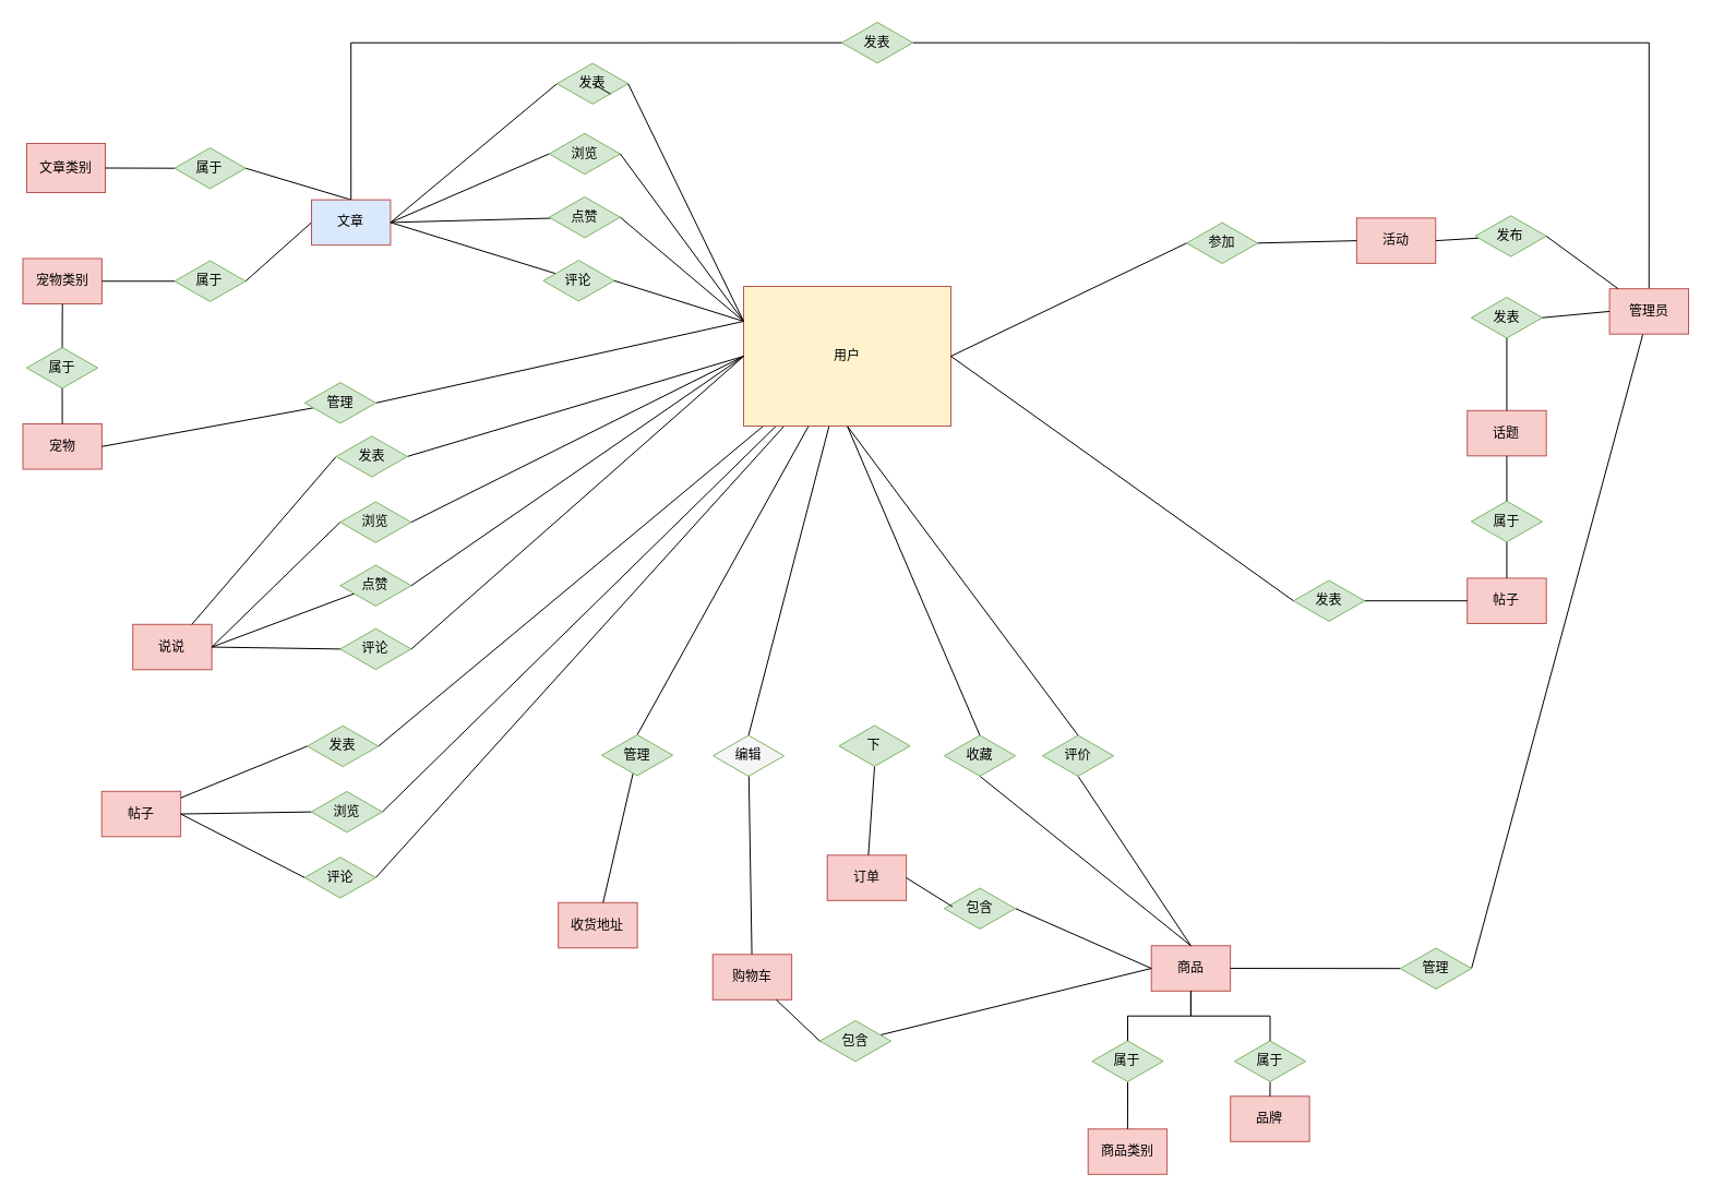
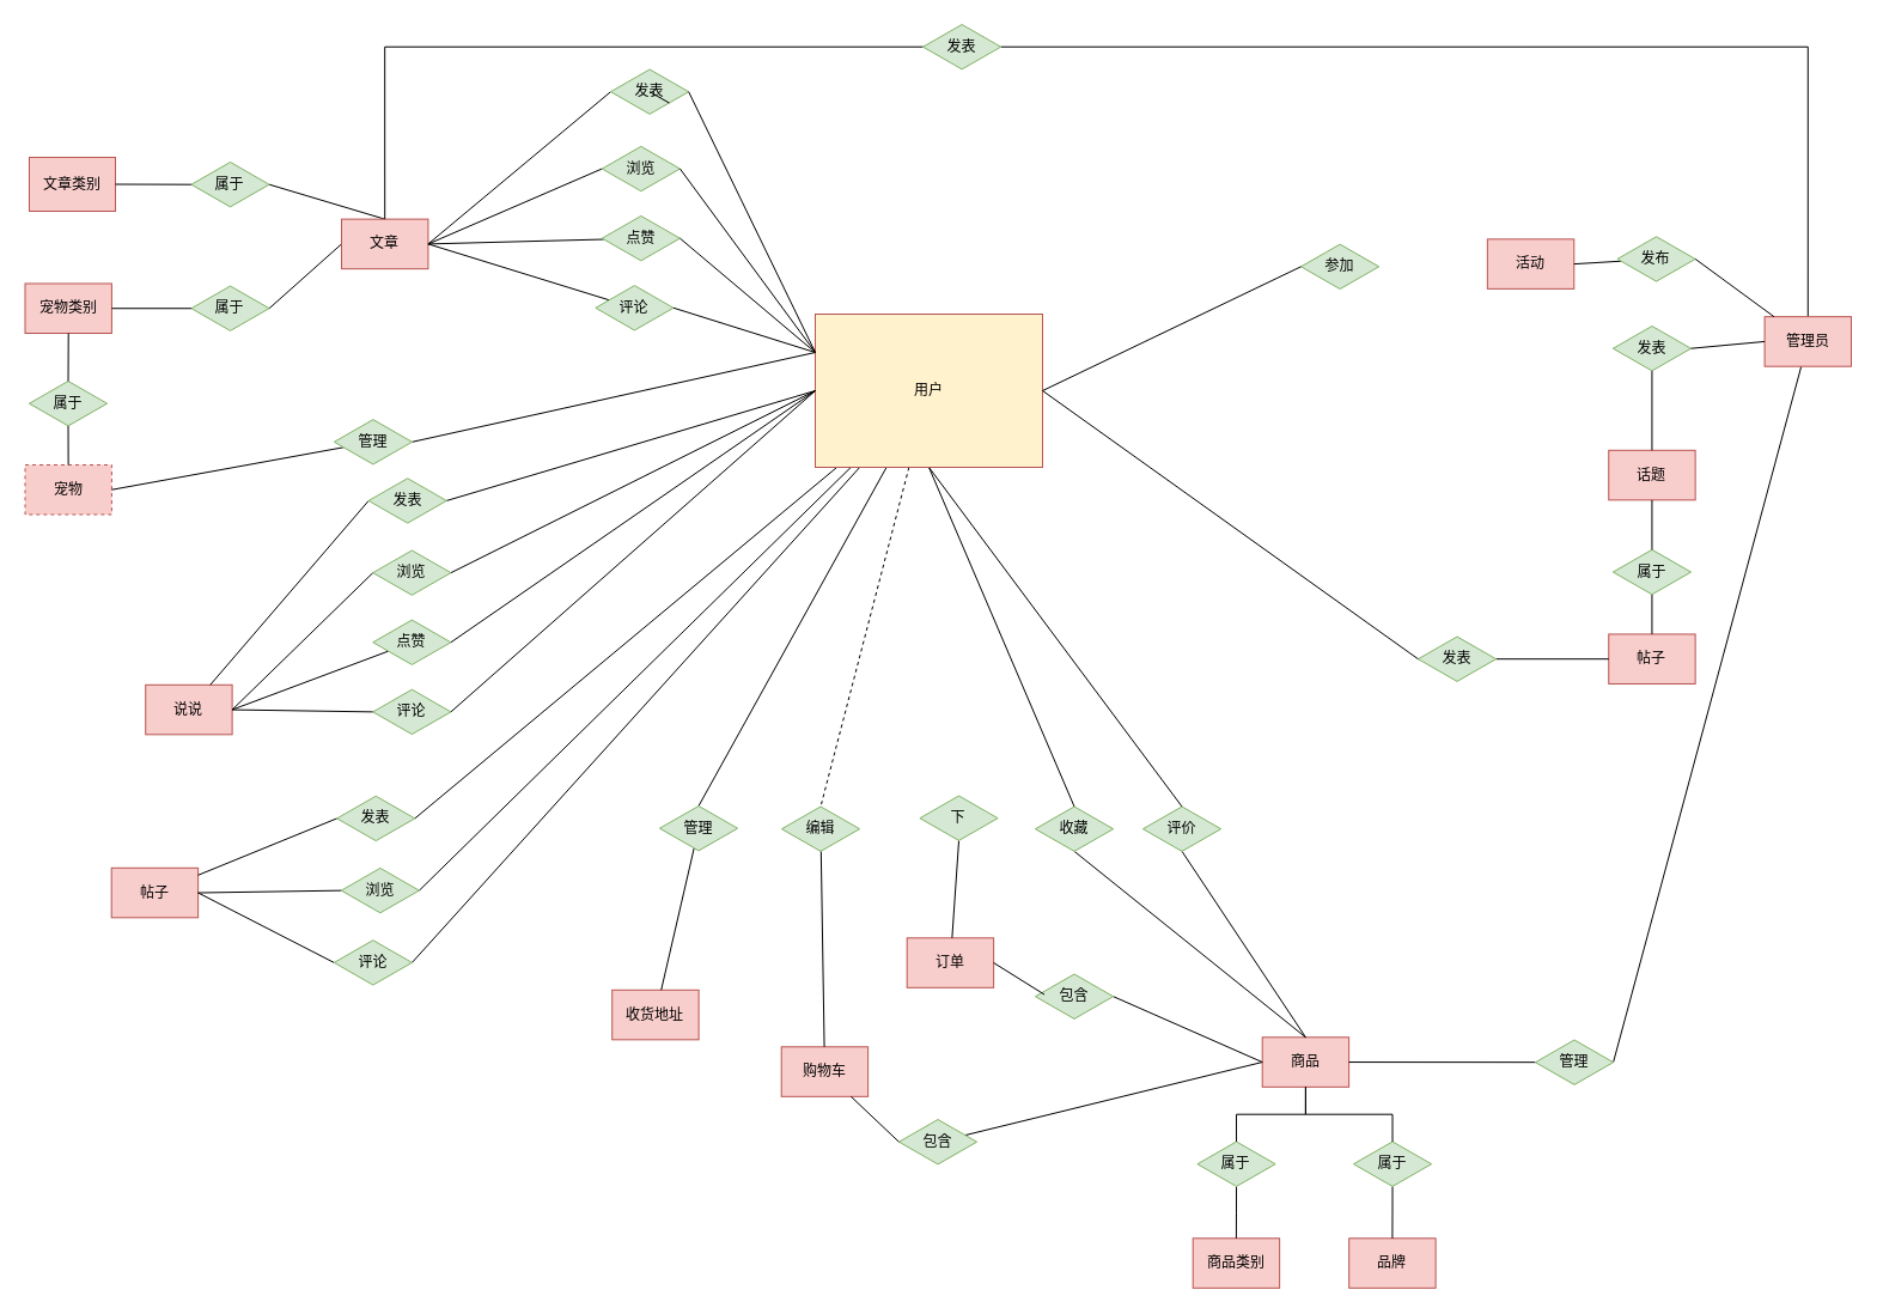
- <mxCell id="16" value="文章" style="rounded=0;whiteSpace=wrap;html=1;fillColor=#dae8fc;strokeColor=#b85450;fontSize=12;" parent="1" vertex="1"><mxGeometry x="285" y="182.639" width="72.414" height="41.521" as="geometry" /></mxCell>
+ <mxCell id="16" value="文章" style="rounded=0;whiteSpace=wrap;html=1;fillColor=#f8cecc;strokeColor=#b85450;fontSize=12;" parent="1" vertex="1"><mxGeometry x="285" y="182.639" width="72.414" height="41.521" as="geometry" /></mxCell>
- <mxCell id="36" style="edgeStyle=none;rounded=0;orthogonalLoop=1;jettySize=auto;html=1;exitX=1;exitY=0.5;exitDx=0;exitDy=0;entryX=0;entryY=0.5;entryDx=0;entryDy=0;endArrow=none;endFill=0;fontSize=12;" parent="1" source="37" target="18" edge="1"><mxGeometry relative="1" as="geometry" /></mxCell>
- <mxCell id="54" value="宠物" style="rounded=0;whiteSpace=wrap;html=1;fillColor=#f8cecc;strokeColor=#b85450;fontSize=12;" parent="52" vertex="1"><mxGeometry y="151.5" width="72.414" height="41.521" as="geometry" /></mxCell>
+ <mxCell id="54" value="宠物" style="rounded=0;whiteSpace=wrap;html=1;fillColor=#f8cecc;strokeColor=#b85450;fontSize=12;dashed=1;" parent="52" vertex="1"><mxGeometry y="151.5" width="72.414" height="41.521" as="geometry" /></mxCell>
- <mxCell id="4" style="edgeStyle=none;rounded=0;orthogonalLoop=1;jettySize=auto;html=1;entryX=0.5;entryY=0;entryDx=0;entryDy=0;endArrow=none;endFill=0;" edge="1" parent="1" source="10" target="102"><mxGeometry relative="1" as="geometry" /></mxCell>
+ <mxCell id="4" style="edgeStyle=none;rounded=0;orthogonalLoop=1;jettySize=auto;html=1;entryX=0.5;entryY=0;entryDx=0;entryDy=0;endArrow=none;endFill=0;dashed=1;" edge="1" parent="1" source="10" target="102"><mxGeometry relative="1" as="geometry" /></mxCell>
- <mxCell id="102" value="编辑" style="rhombus;whiteSpace=wrap;html=1;fontSize=12;fillColor=#f5f5f5;strokeColor=#82b366;" vertex="1" parent="1"><mxGeometry x="652.931" y="673.515" width="65.172" height="37.369" as="geometry" /></mxCell>
+ <mxCell id="102" value="编辑" style="rhombus;whiteSpace=wrap;html=1;fontSize=12;fillColor=#d5e8d4;strokeColor=#82b366;" vertex="1" parent="1"><mxGeometry x="652.931" y="673.515" width="65.172" height="37.369" as="geometry" /></mxCell>
- <mxCell id="86" value="品牌" style="rounded=0;whiteSpace=wrap;html=1;fillColor=#f8cecc;strokeColor=#b85450;fontSize=12;" parent="1" vertex="1"><mxGeometry x="1127.207" y="1004.289" width="72.414" height="41.521" as="geometry" /></mxCell>
+ <mxCell id="86" value="品牌" style="rounded=0;whiteSpace=wrap;html=1;fillColor=#f8cecc;strokeColor=#b85450;fontSize=12;" parent="1" vertex="1"><mxGeometry x="1127.207" y="1034.289" width="72.414" height="41.521" as="geometry" /></mxCell>
